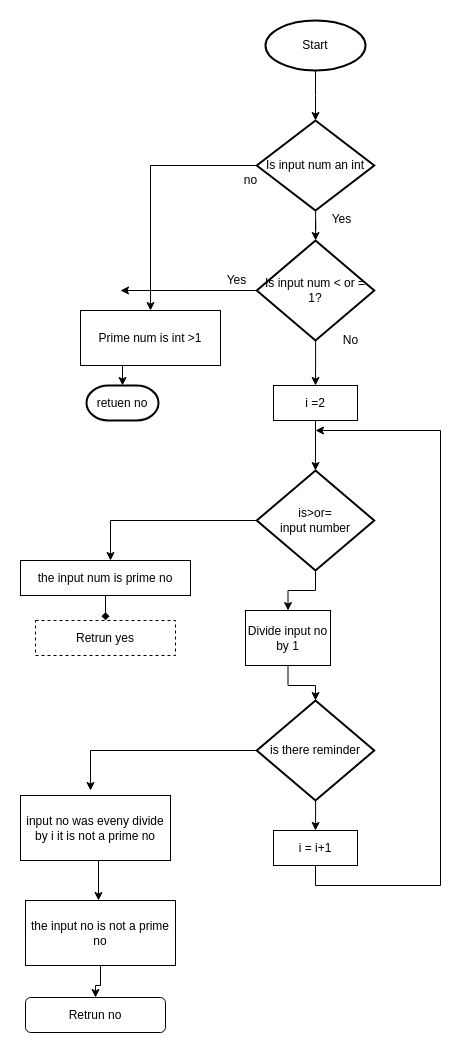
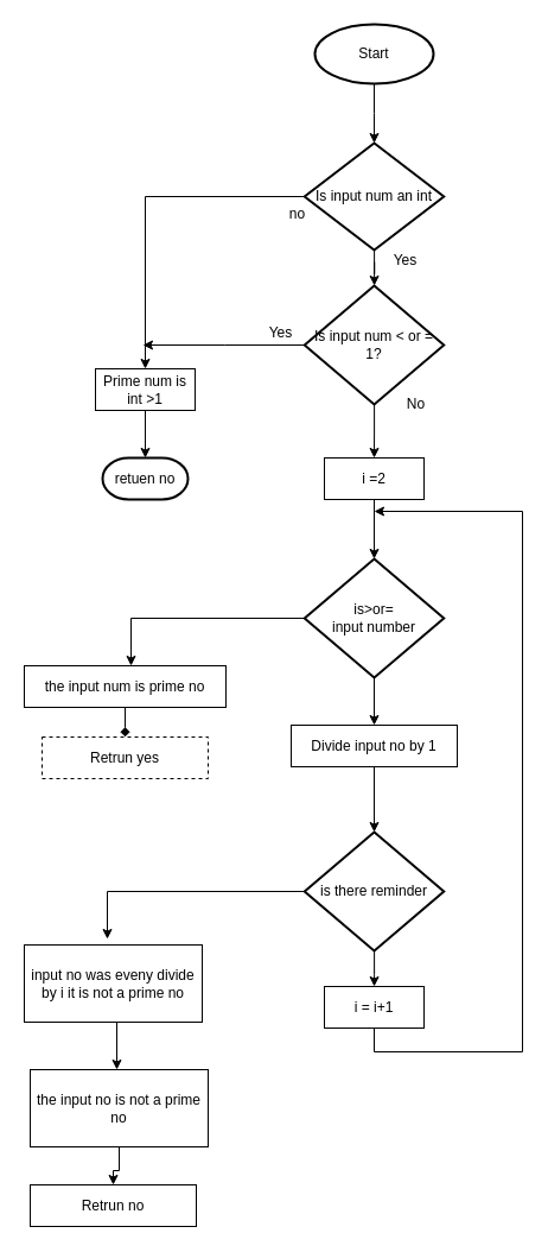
- <mxCell id="13" value="Prime num is int &amp;gt;1" style="rounded=0;whiteSpace=wrap;html=1;" vertex="1" parent="1"><mxGeometry x="80" y="310" width="140" height="55" as="geometry" /></mxCell>
+ <mxCell id="13" value="Prime num is int &amp;gt;1" style="rounded=0;whiteSpace=wrap;html=1;" vertex="1" parent="1"><mxGeometry x="80" y="310" width="84" height="35" as="geometry" /></mxCell>
- <mxCell id="26" value="Divide input no by 1" style="rounded=0;whiteSpace=wrap;html=1;" vertex="1" parent="1"><mxGeometry x="245" y="610" width="85" height="55" as="geometry" /></mxCell>
+ <mxCell id="26" value="Divide input no by 1" style="rounded=0;whiteSpace=wrap;html=1;" vertex="1" parent="1"><mxGeometry x="245" y="610" width="140" height="35" as="geometry" /></mxCell>
- <mxCell id="36" value="Retrun no" style="whiteSpace=wrap;html=1;rounded=1;" vertex="1" parent="1"><mxGeometry x="25" y="997" width="140" height="35" as="geometry" /></mxCell>
+ <mxCell id="36" value="Retrun no" style="rounded=0;whiteSpace=wrap;html=1;" vertex="1" parent="1"><mxGeometry x="25" y="997" width="140" height="35" as="geometry" /></mxCell>
